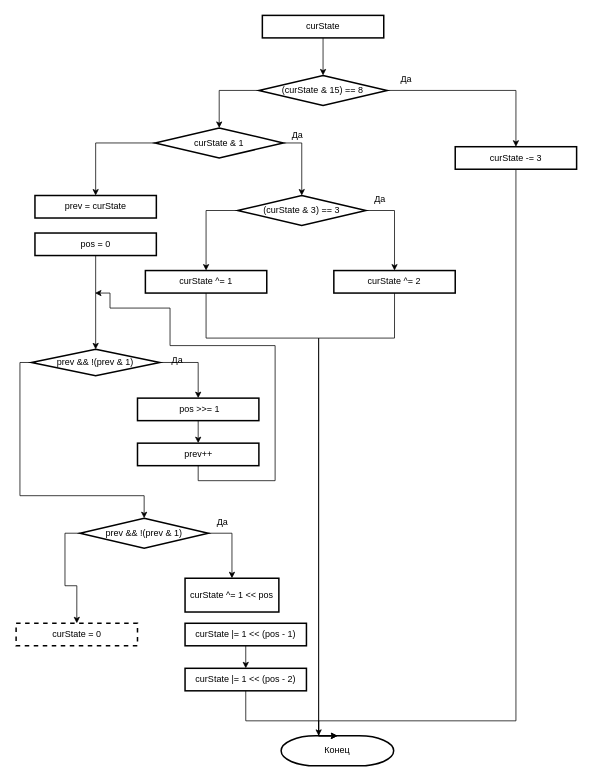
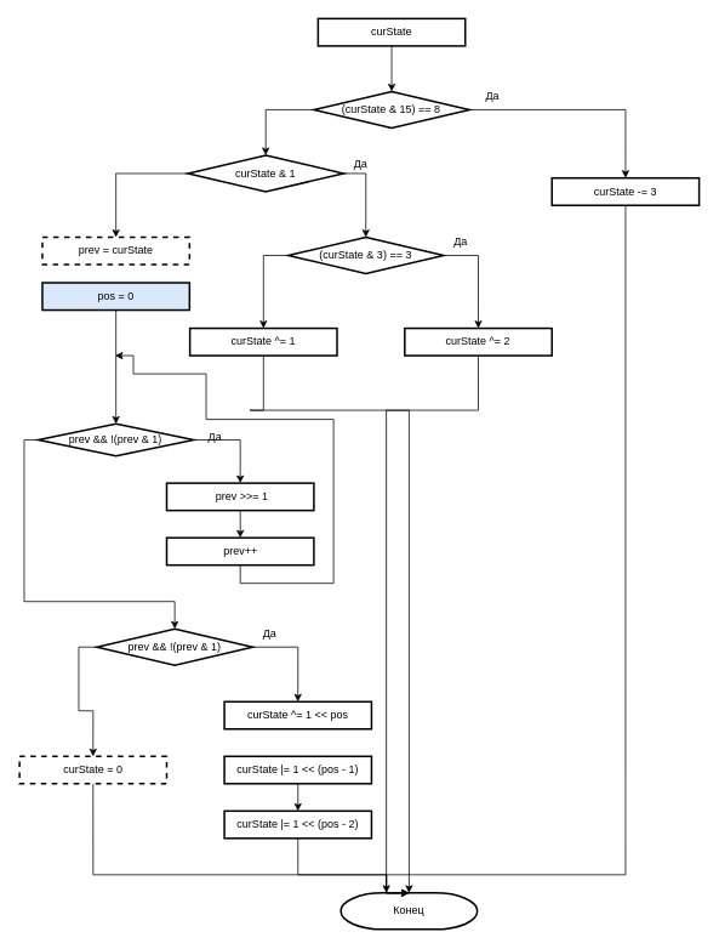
- <mxCell id="20" value="prev = curState" style="rounded=0;whiteSpace=wrap;html=1;absoluteArcSize=1;arcSize=14;strokeWidth=2;" parent="1" vertex="1"><mxGeometry x="46" y="260" width="161.75" height="30" as="geometry" /></mxCell>
+ <mxCell id="20" value="prev = curState" style="rounded=0;whiteSpace=wrap;html=1;absoluteArcSize=1;arcSize=14;strokeWidth=2;dashed=1;" parent="1" vertex="1"><mxGeometry x="46" y="260" width="161.75" height="30" as="geometry" /></mxCell>
- <mxCell id="22" value="pos = 0" style="rounded=0;whiteSpace=wrap;html=1;absoluteArcSize=1;arcSize=14;strokeWidth=2;" parent="1" vertex="1"><mxGeometry x="46" y="310" width="161.75" height="30" as="geometry" /></mxCell>
+ <mxCell id="22" value="pos = 0" style="rounded=0;whiteSpace=wrap;html=1;absoluteArcSize=1;arcSize=14;strokeWidth=2;fillColor=#dae8fc;" parent="1" vertex="1"><mxGeometry x="46" y="310" width="161.75" height="30" as="geometry" /></mxCell>
- <mxCell id="19" value="curState ^= 1" style="rounded=0;whiteSpace=wrap;html=1;absoluteArcSize=1;arcSize=14;strokeWidth=2;" parent="1" vertex="1"><mxGeometry x="193.13" y="360" width="161.75" height="30" as="geometry" /></mxCell>
+ <mxCell id="19" value="curState ^= 1" style="rounded=0;whiteSpace=wrap;html=1;absoluteArcSize=1;arcSize=14;strokeWidth=2;" parent="1" vertex="1"><mxGeometry x="208.13" y="360" width="161.75" height="30" as="geometry" /></mxCell>
- <mxCell id="27" value="&amp;nbsp;pos &amp;gt;&amp;gt;= 1" style="rounded=0;whiteSpace=wrap;html=1;absoluteArcSize=1;arcSize=14;strokeWidth=2;" parent="1" vertex="1"><mxGeometry x="182.63" y="530" width="161.75" height="30" as="geometry" /></mxCell>
+ <mxCell id="27" value="&amp;nbsp;prev &amp;gt;&amp;gt;= 1" style="rounded=0;whiteSpace=wrap;html=1;absoluteArcSize=1;arcSize=14;strokeWidth=2;" parent="1" vertex="1"><mxGeometry x="182.63" y="530" width="161.75" height="30" as="geometry" /></mxCell>
- <mxCell id="38" value="curState ^= 1 &amp;lt;&amp;lt; pos" style="rounded=0;whiteSpace=wrap;html=1;absoluteArcSize=1;arcSize=14;strokeWidth=2;" parent="1" vertex="1"><mxGeometry x="246" y="770" width="125" height="45" as="geometry" /></mxCell>
+ <mxCell id="38" value="curState ^= 1 &amp;lt;&amp;lt; pos" style="rounded=0;whiteSpace=wrap;html=1;absoluteArcSize=1;arcSize=14;strokeWidth=2;" parent="1" vertex="1"><mxGeometry x="246" y="770" width="161.75" height="30" as="geometry" /></mxCell>
+ <mxCell id="39" style="edgeStyle=orthogonalEdgeStyle;rounded=0;orthogonalLoop=1;jettySize=auto;html=1;exitX=0.5;exitY=1;exitDx=0;exitDy=0;entryX=0.5;entryY=0;entryDx=0;entryDy=0;entryPerimeter=0;" parent="1" source="40" target="7" edge="1"><mxGeometry relative="1" as="geometry"><Array as="points"><mxPoint x="102" y="960" /><mxPoint x="424" y="960" /></Array></mxGeometry></mxCell>
